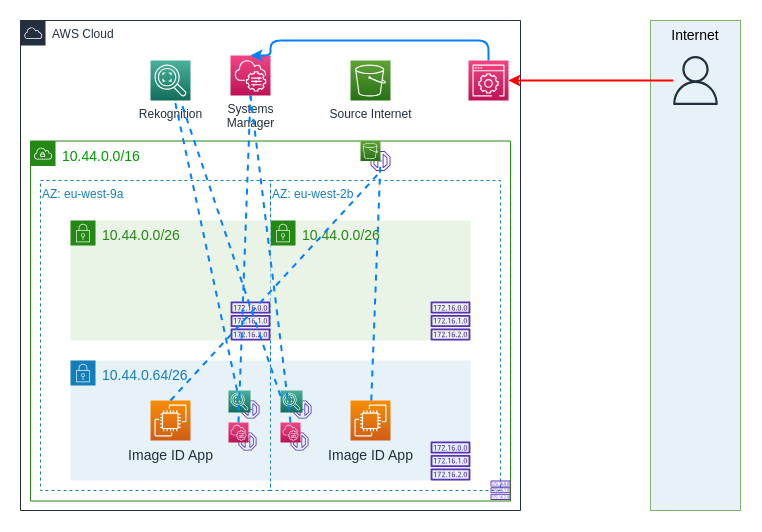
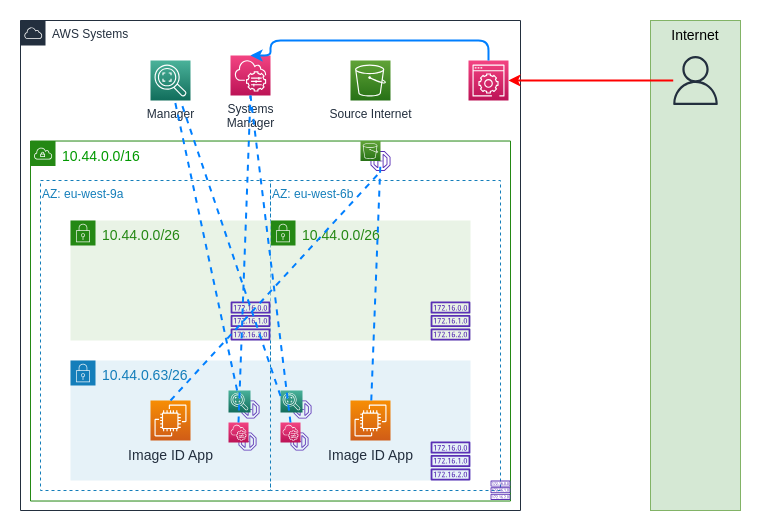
- <mxCell id="5" value="AWS Cloud" style="points=[[0,0],[0.25,0],[0.5,0],[0.75,0],[1,0],[1,0.25],[1,0.5],[1,0.75],[1,1],[0.75,1],[0.5,1],[0.25,1],[0,1],[0,0.75],[0,0.5],[0,0.25]];outlineConnect=0;gradientColor=none;html=1;whiteSpace=wrap;fontSize=12;fontStyle=0;shape=mxgraph.aws4.group;grIcon=mxgraph.aws4.group_aws_cloud;strokeColor=#232F3E;fillColor=none;verticalAlign=top;align=left;spacingLeft=30;fontColor=#232F3E;dashed=0;" vertex="1" parent="1"><mxGeometry x="20" y="20" width="500" height="490" as="geometry" /></mxCell>
+ <mxCell id="5" value="AWS Systems" style="points=[[0,0],[0.25,0],[0.5,0],[0.75,0],[1,0],[1,0.25],[1,0.5],[1,0.75],[1,1],[0.75,1],[0.5,1],[0.25,1],[0,1],[0,0.75],[0,0.5],[0,0.25]];outlineConnect=0;gradientColor=none;html=1;whiteSpace=wrap;fontSize=12;fontStyle=0;shape=mxgraph.aws4.group;grIcon=mxgraph.aws4.group_aws_cloud;strokeColor=#232F3E;fillColor=none;verticalAlign=top;align=left;spacingLeft=30;fontColor=#232F3E;dashed=0;" vertex="1" parent="1"><mxGeometry x="20" y="20" width="500" height="490" as="geometry" /></mxCell>
- <mxCell id="14" value="Rekognition" style="points=[[0,0,0],[0.25,0,0],[0.5,0,0],[0.75,0,0],[1,0,0],[0,1,0],[0.25,1,0],[0.5,1,0],[0.75,1,0],[1,1,0],[0,0.25,0],[0,0.5,0],[0,0.75,0],[1,0.25,0],[1,0.5,0],[1,0.75,0]];outlineConnect=0;fontColor=#232F3E;gradientColor=#4AB29A;gradientDirection=north;fillColor=#116D5B;strokeColor=#ffffff;dashed=0;verticalLabelPosition=bottom;verticalAlign=top;align=center;html=1;fontSize=12;fontStyle=0;aspect=fixed;shape=mxgraph.aws4.resourceIcon;resIcon=mxgraph.aws4.rekognition_2;" vertex="1" parent="1"><mxGeometry x="150" y="60" width="40" height="40" as="geometry" /></mxCell>
+ <mxCell id="14" value="Manager" style="points=[[0,0,0],[0.25,0,0],[0.5,0,0],[0.75,0,0],[1,0,0],[0,1,0],[0.25,1,0],[0.5,1,0],[0.75,1,0],[1,1,0],[0,0.25,0],[0,0.5,0],[0,0.75,0],[1,0.25,0],[1,0.5,0],[1,0.75,0]];outlineConnect=0;fontColor=#232F3E;gradientColor=#4AB29A;gradientDirection=north;fillColor=#116D5B;strokeColor=#ffffff;dashed=0;verticalLabelPosition=bottom;verticalAlign=top;align=center;html=1;fontSize=12;fontStyle=0;aspect=fixed;shape=mxgraph.aws4.resourceIcon;resIcon=mxgraph.aws4.rekognition_2;" vertex="1" parent="1"><mxGeometry x="150" y="60" width="40" height="40" as="geometry" /></mxCell>
- <mxCell id="3" value="AZ: eu-west-2b" style="fillColor=none;strokeColor=#147EBA;dashed=1;verticalAlign=top;fontStyle=0;fontColor=#147EBA;align=left;" vertex="1" parent="1"><mxGeometry x="270" y="180" width="230" height="310" as="geometry" /></mxCell>
+ <mxCell id="3" value="AZ: eu-west-6b" style="fillColor=none;strokeColor=#147EBA;dashed=1;verticalAlign=top;fontStyle=0;fontColor=#147EBA;align=left;" vertex="1" parent="1"><mxGeometry x="270" y="180" width="230" height="310" as="geometry" /></mxCell>
- <mxCell id="9" value="Internet" style="fillColor=#e6f2f8;strokeColor=#82b366;dashed=0;verticalAlign=top;fontStyle=0;align=center;fontSize=14;" vertex="1" parent="1"><mxGeometry x="650" y="20" width="90" height="490" as="geometry" /></mxCell>
+ <mxCell id="9" value="Internet" style="fillColor=#d5e8d4;strokeColor=#82b366;dashed=0;verticalAlign=top;fontStyle=0;align=center;fontSize=14;" vertex="1" parent="1"><mxGeometry x="650" y="20" width="90" height="490" as="geometry" /></mxCell>
- <mxCell id="6" value="&lt;font style=&quot;font-size: 14px&quot;&gt;10.44.0.64/26&lt;/font&gt;" style="points=[[0,0],[0.25,0],[0.5,0],[0.75,0],[1,0],[1,0.25],[1,0.5],[1,0.75],[1,1],[0.75,1],[0.5,1],[0.25,1],[0,1],[0,0.75],[0,0.5],[0,0.25]];outlineConnect=0;gradientColor=none;html=1;whiteSpace=wrap;fontSize=12;fontStyle=0;shape=mxgraph.aws4.group;grIcon=mxgraph.aws4.group_security_group;grStroke=0;strokeColor=#147EBA;fillColor=#E6F2F8;verticalAlign=top;align=left;spacingLeft=30;fontColor=#147EBA;dashed=0;" vertex="1" parent="1"><mxGeometry x="70" y="360" width="400" height="120" as="geometry" /></mxCell>
+ <mxCell id="6" value="&lt;font style=&quot;font-size: 14px&quot;&gt;10.44.0.63/26&lt;/font&gt;" style="points=[[0,0],[0.25,0],[0.5,0],[0.75,0],[1,0],[1,0.25],[1,0.5],[1,0.75],[1,1],[0.75,1],[0.5,1],[0.25,1],[0,1],[0,0.75],[0,0.5],[0,0.25]];outlineConnect=0;gradientColor=none;html=1;whiteSpace=wrap;fontSize=12;fontStyle=0;shape=mxgraph.aws4.group;grIcon=mxgraph.aws4.group_security_group;grStroke=0;strokeColor=#147EBA;fillColor=#E6F2F8;verticalAlign=top;align=left;spacingLeft=30;fontColor=#147EBA;dashed=0;" vertex="1" parent="1"><mxGeometry x="70" y="360" width="400" height="120" as="geometry" /></mxCell>
